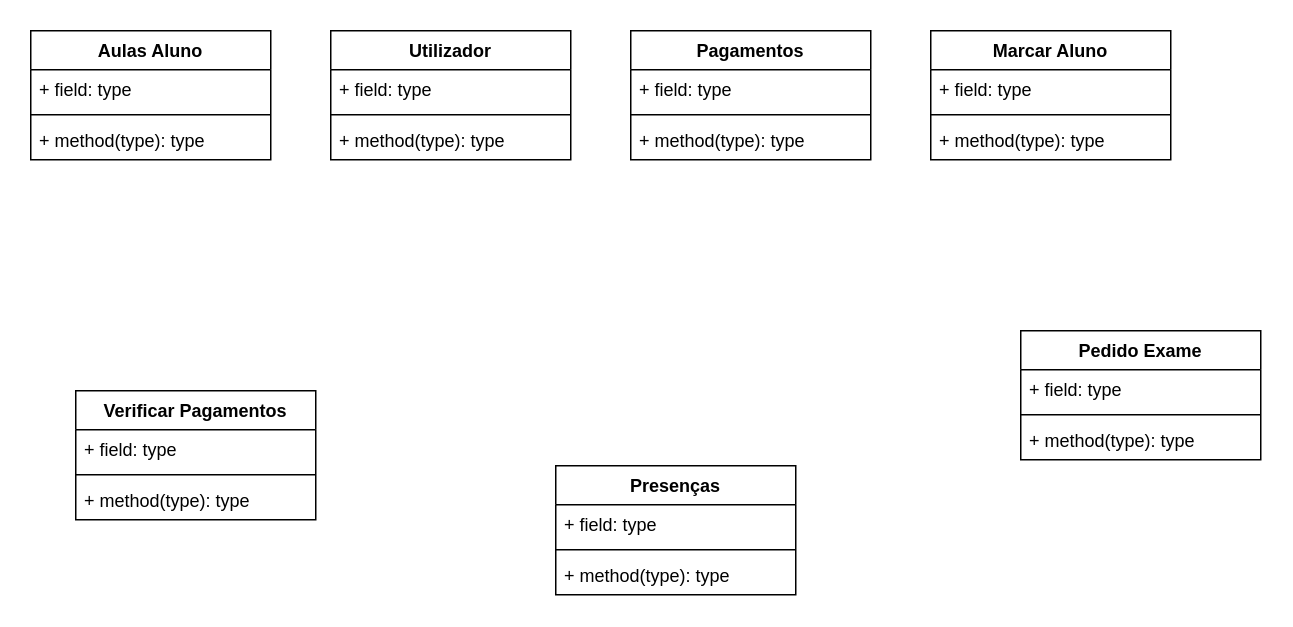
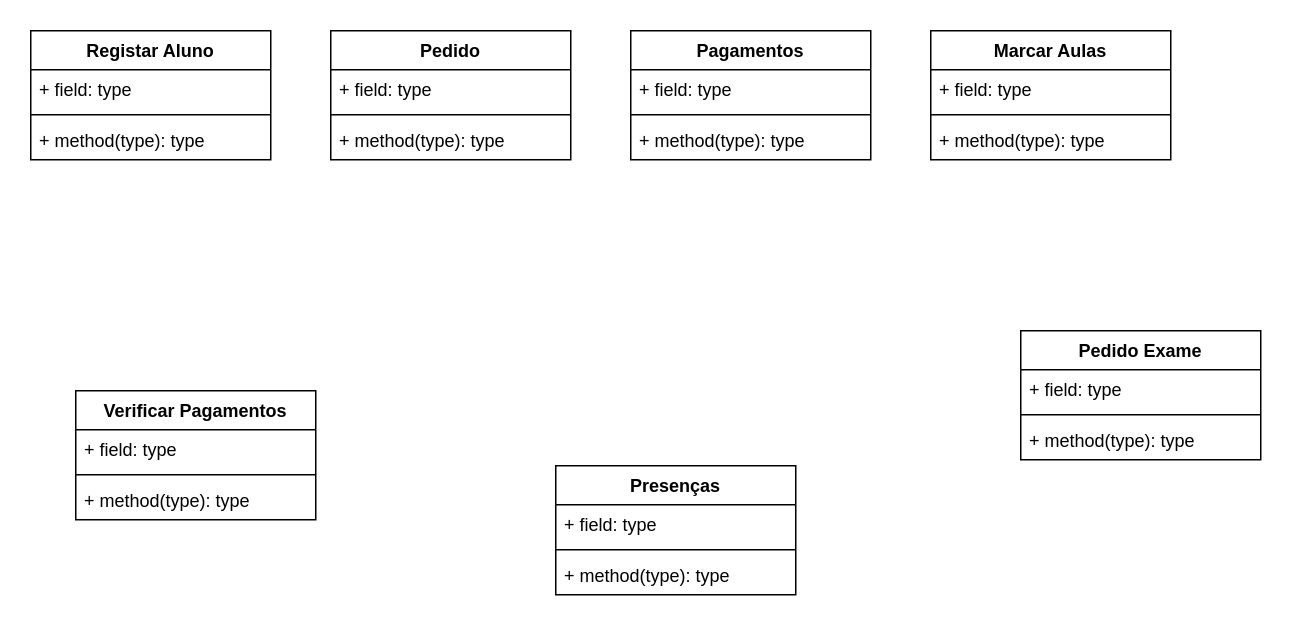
- <mxCell id="2" value="Aulas Aluno" style="swimlane;fontStyle=1;align=center;verticalAlign=top;childLayout=stackLayout;horizontal=1;startSize=26;horizontalStack=0;resizeParent=1;resizeParentMax=0;resizeLast=0;collapsible=1;marginBottom=0;" vertex="1" parent="1"><mxGeometry x="20" y="20" width="160" height="86" as="geometry" /></mxCell>
+ <mxCell id="2" value="Registar Aluno" style="swimlane;fontStyle=1;align=center;verticalAlign=top;childLayout=stackLayout;horizontal=1;startSize=26;horizontalStack=0;resizeParent=1;resizeParentMax=0;resizeLast=0;collapsible=1;marginBottom=0;" vertex="1" parent="1"><mxGeometry x="20" y="20" width="160" height="86" as="geometry" /></mxCell>
- <mxCell id="14" value="Utilizador" style="swimlane;fontStyle=1;align=center;verticalAlign=top;childLayout=stackLayout;horizontal=1;startSize=26;horizontalStack=0;resizeParent=1;resizeParentMax=0;resizeLast=0;collapsible=1;marginBottom=0;" vertex="1" parent="1"><mxGeometry x="220" y="20" width="160" height="86" as="geometry" /></mxCell>
+ <mxCell id="14" value="Pedido" style="swimlane;fontStyle=1;align=center;verticalAlign=top;childLayout=stackLayout;horizontal=1;startSize=26;horizontalStack=0;resizeParent=1;resizeParentMax=0;resizeLast=0;collapsible=1;marginBottom=0;" vertex="1" parent="1"><mxGeometry x="220" y="20" width="160" height="86" as="geometry" /></mxCell>
- <mxCell id="26" value="Marcar Aluno" style="swimlane;fontStyle=1;align=center;verticalAlign=top;childLayout=stackLayout;horizontal=1;startSize=26;horizontalStack=0;resizeParent=1;resizeParentMax=0;resizeLast=0;collapsible=1;marginBottom=0;" vertex="1" parent="1"><mxGeometry x="620" y="20" width="160" height="86" as="geometry" /></mxCell>
+ <mxCell id="26" value="Marcar Aulas" style="swimlane;fontStyle=1;align=center;verticalAlign=top;childLayout=stackLayout;horizontal=1;startSize=26;horizontalStack=0;resizeParent=1;resizeParentMax=0;resizeLast=0;collapsible=1;marginBottom=0;" vertex="1" parent="1"><mxGeometry x="620" y="20" width="160" height="86" as="geometry" /></mxCell>
